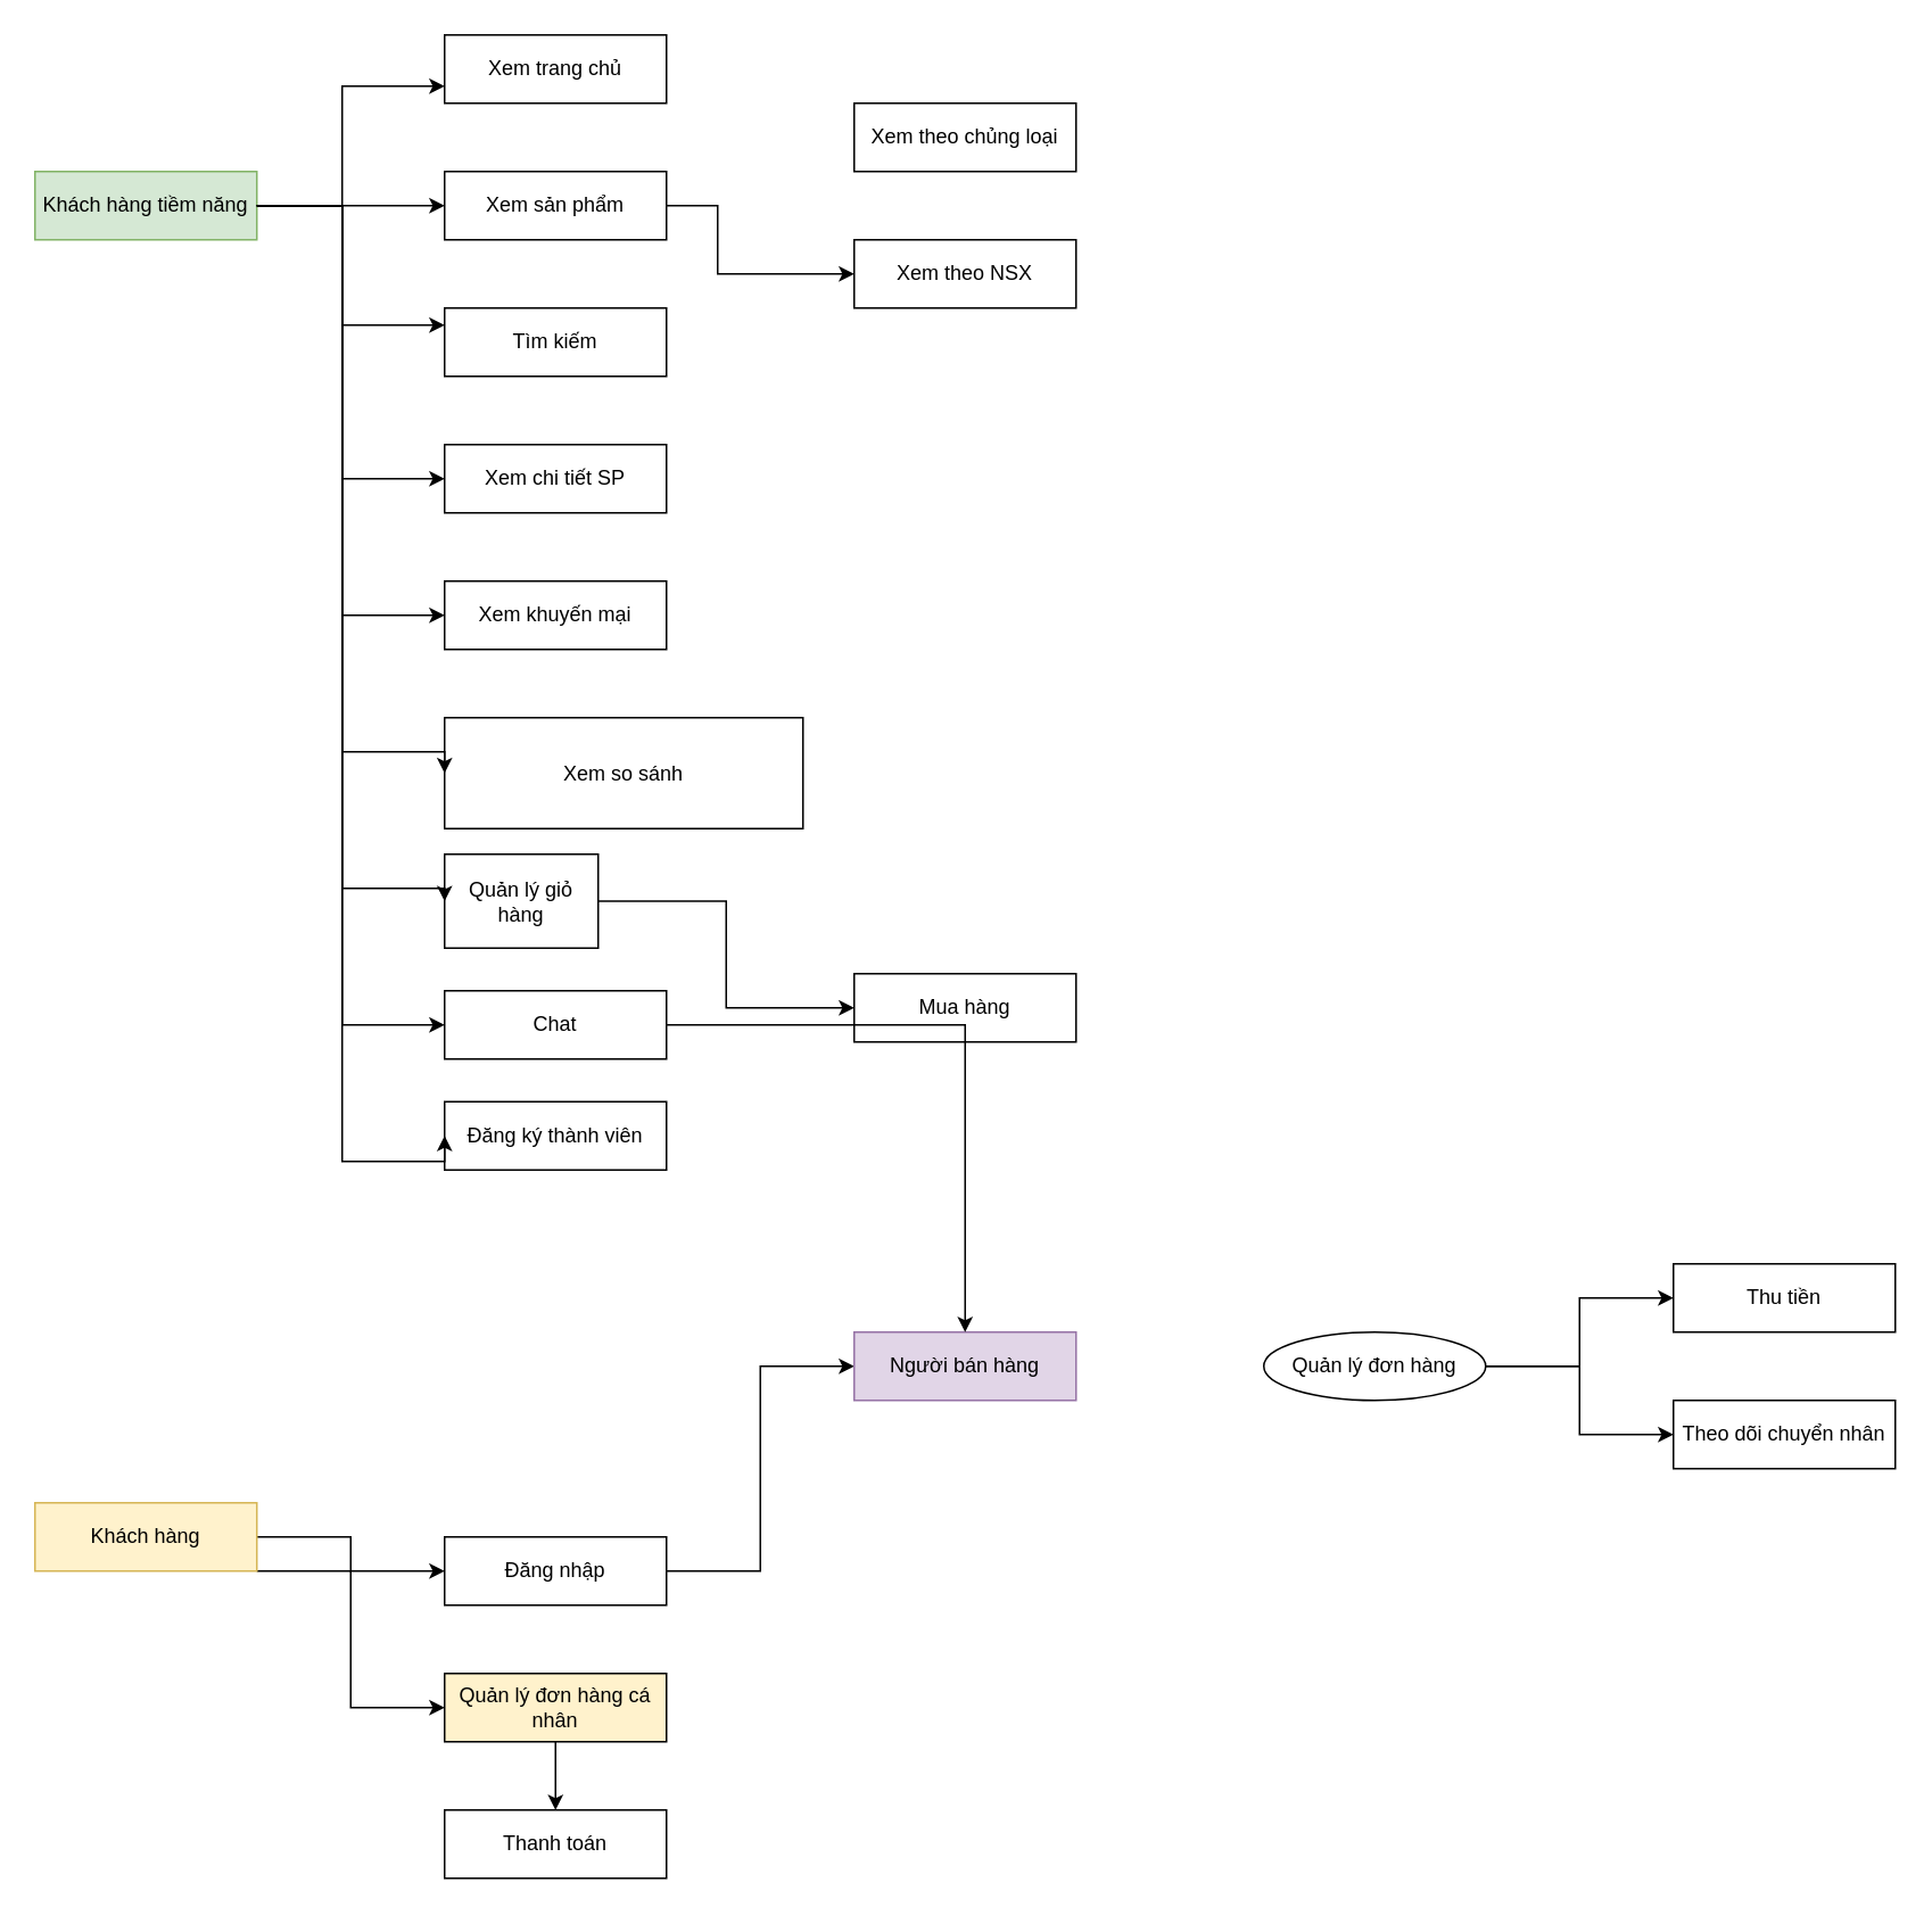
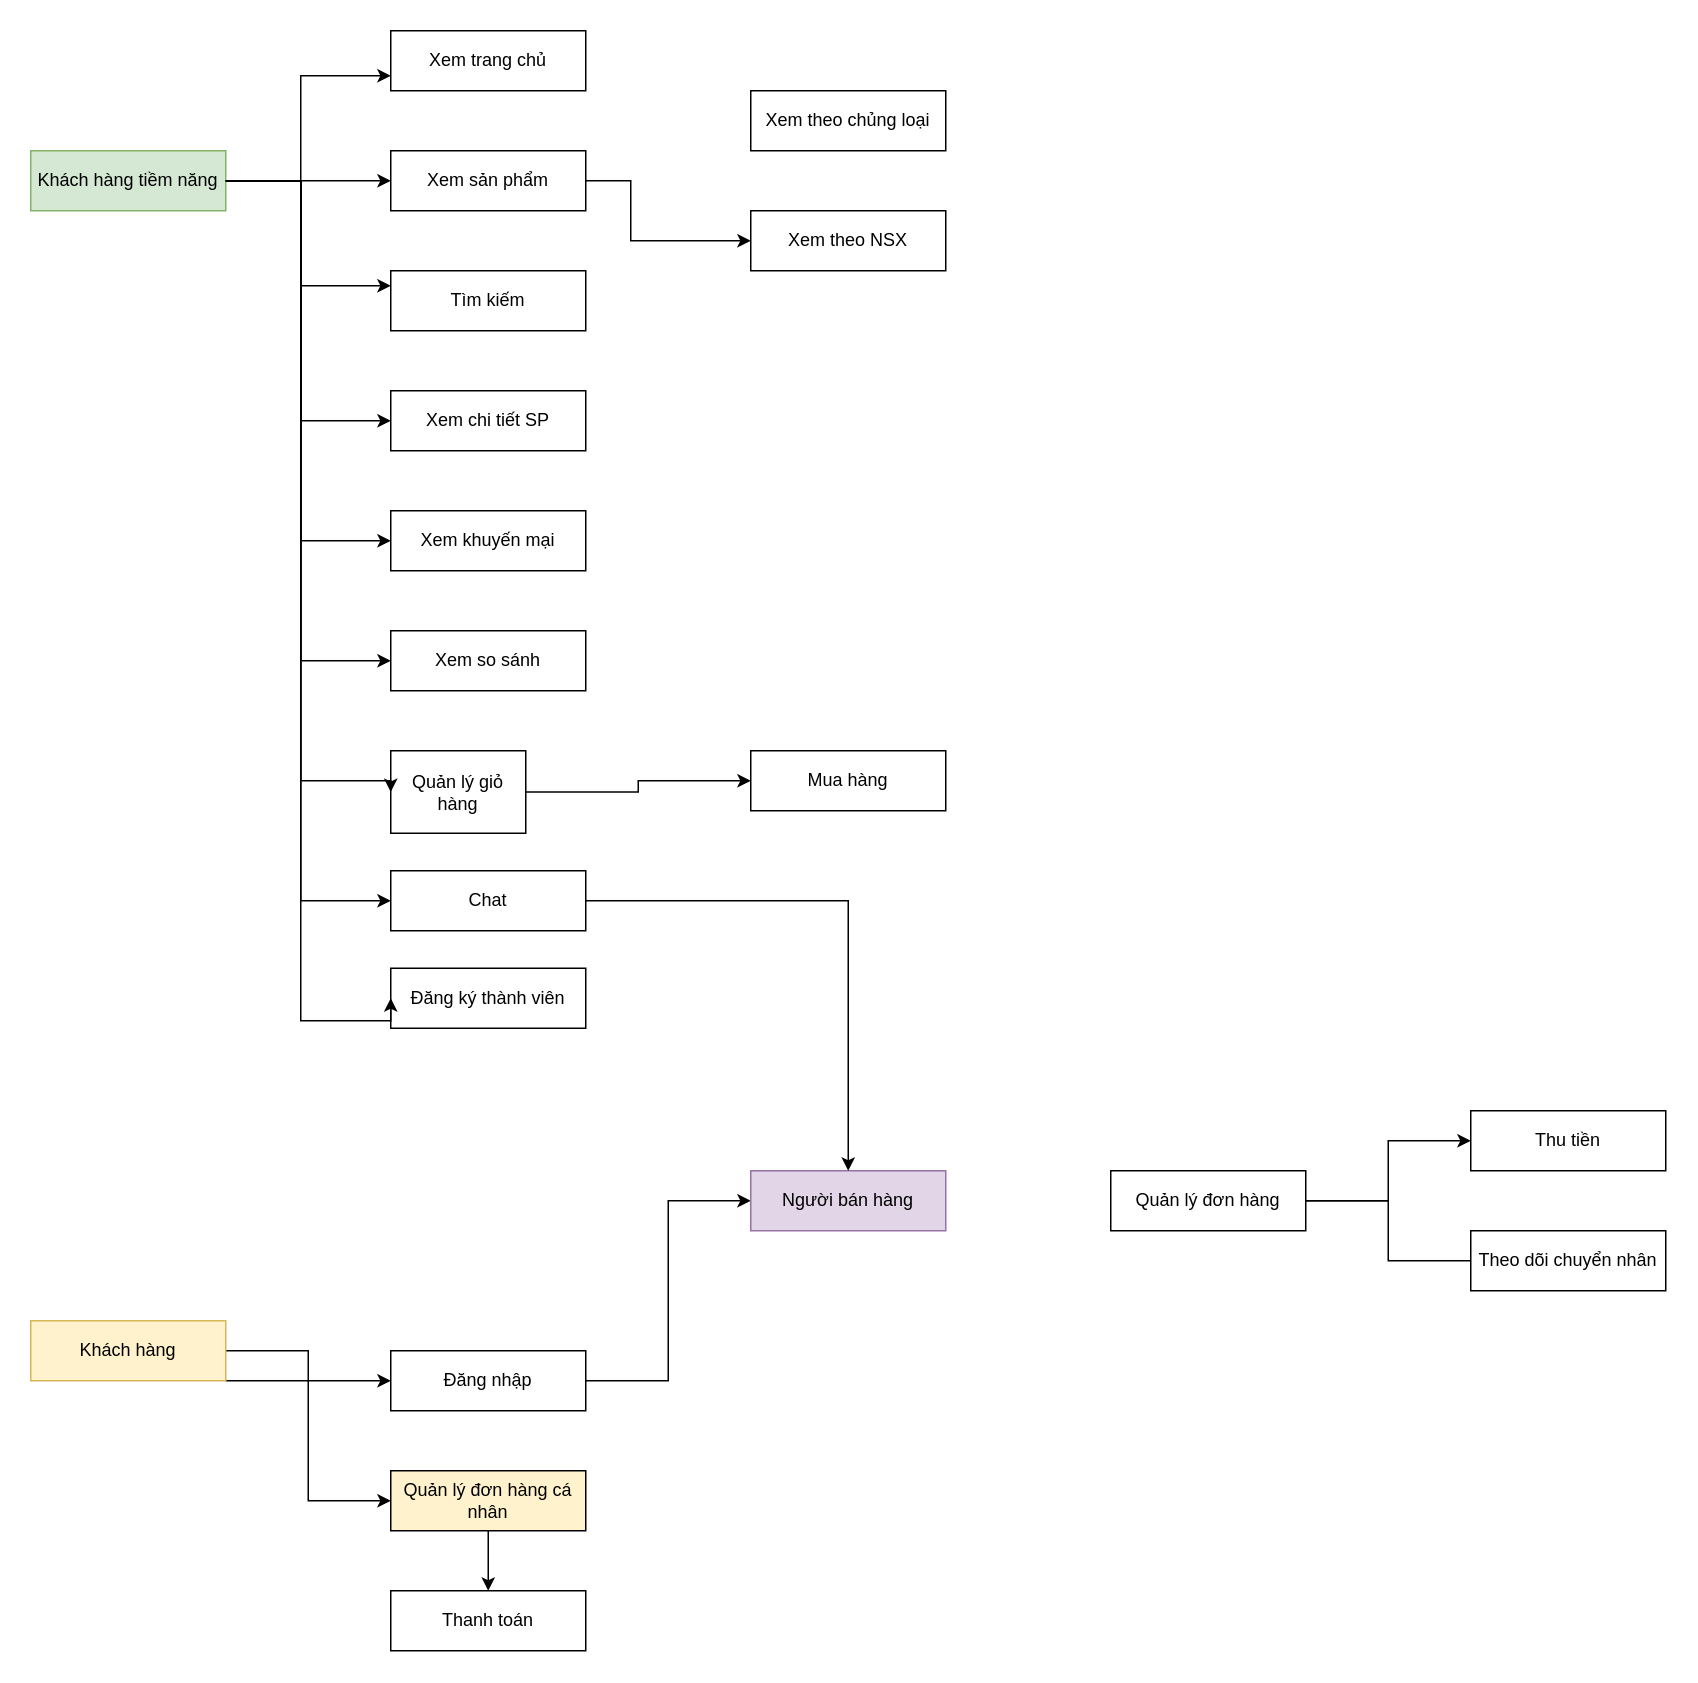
- <mxCell id="22" value="Xem so sánh" style="rounded=0;whiteSpace=wrap;html=1;movable=1;resizable=1;rotatable=1;deletable=1;editable=1;locked=0;connectable=1;" parent="1" vertex="1"><mxGeometry x="260" y="420" width="210" height="65" as="geometry" /></mxCell>
+ <mxCell id="22" value="Xem so sánh" style="rounded=0;whiteSpace=wrap;html=1;movable=1;resizable=1;rotatable=1;deletable=1;editable=1;locked=0;connectable=1;" parent="1" vertex="1"><mxGeometry x="260" y="420" width="130" height="40" as="geometry" /></mxCell>
- <mxCell id="26" value="Mua hàng" style="rounded=0;whiteSpace=wrap;html=1;movable=1;resizable=1;rotatable=1;deletable=1;editable=1;locked=0;connectable=1;" parent="1" vertex="1"><mxGeometry x="500" y="570" width="130" height="40" as="geometry" /></mxCell>
+ <mxCell id="26" value="Mua hàng" style="rounded=0;whiteSpace=wrap;html=1;movable=1;resizable=1;rotatable=1;deletable=1;editable=1;locked=0;connectable=1;" parent="1" vertex="1"><mxGeometry x="500" y="500" width="130" height="40" as="geometry" /></mxCell>
- <mxCell id="38" value="Quản lý đơn hàng" style="ellipse;whiteSpace=wrap;html=1;movable=1;resizable=1;rotatable=1;deletable=1;editable=1;locked=0;connectable=1;" vertex="1" parent="1"><mxGeometry x="740" y="780" width="130" height="40" as="geometry" /></mxCell>
+ <mxCell id="38" value="Quản lý đơn hàng" style="rounded=0;whiteSpace=wrap;html=1;movable=1;resizable=1;rotatable=1;deletable=1;editable=1;locked=0;connectable=1;" vertex="1" parent="1"><mxGeometry x="740" y="780" width="130" height="40" as="geometry" /></mxCell>
- <mxCell id="37" style="edgeStyle=orthogonalEdgeStyle;rounded=0;orthogonalLoop=1;jettySize=auto;html=1;entryX=0;entryY=0.5;entryDx=0;entryDy=0;" edge="1" parent="1" source="38" target="40"><mxGeometry relative="1" as="geometry" /></mxCell>
+ <mxCell id="37" style="edgeStyle=orthogonalEdgeStyle;rounded=0;orthogonalLoop=1;jettySize=auto;html=1;entryX=0;entryY=0.5;entryDx=0;entryDy=0;endArrow=none;" edge="1" parent="1" source="38" target="40"><mxGeometry relative="1" as="geometry" /></mxCell>
